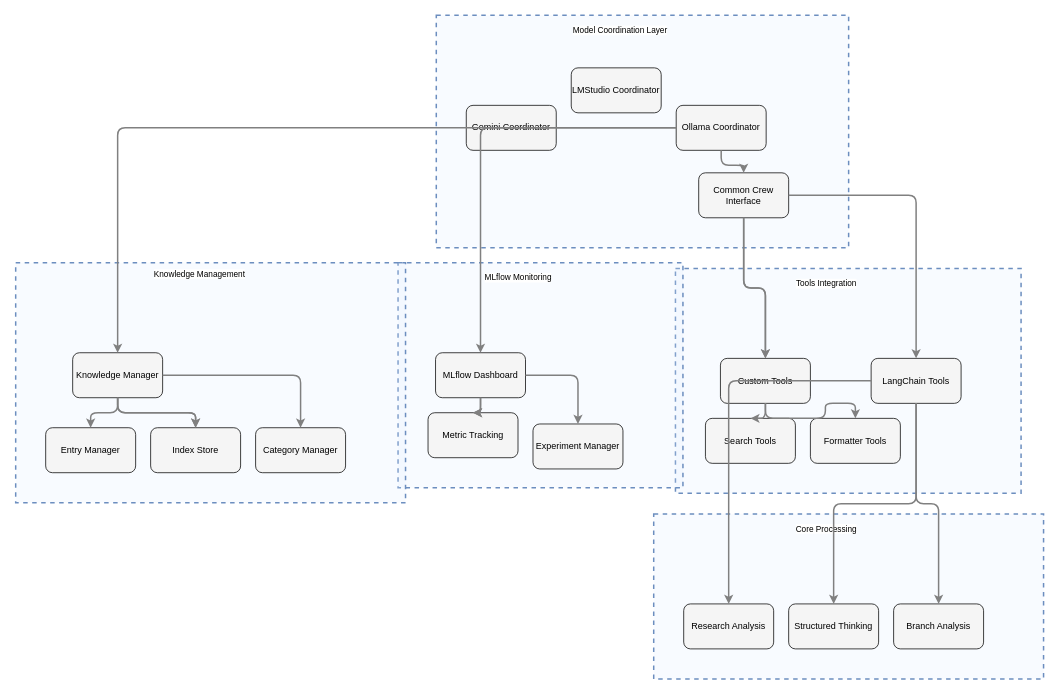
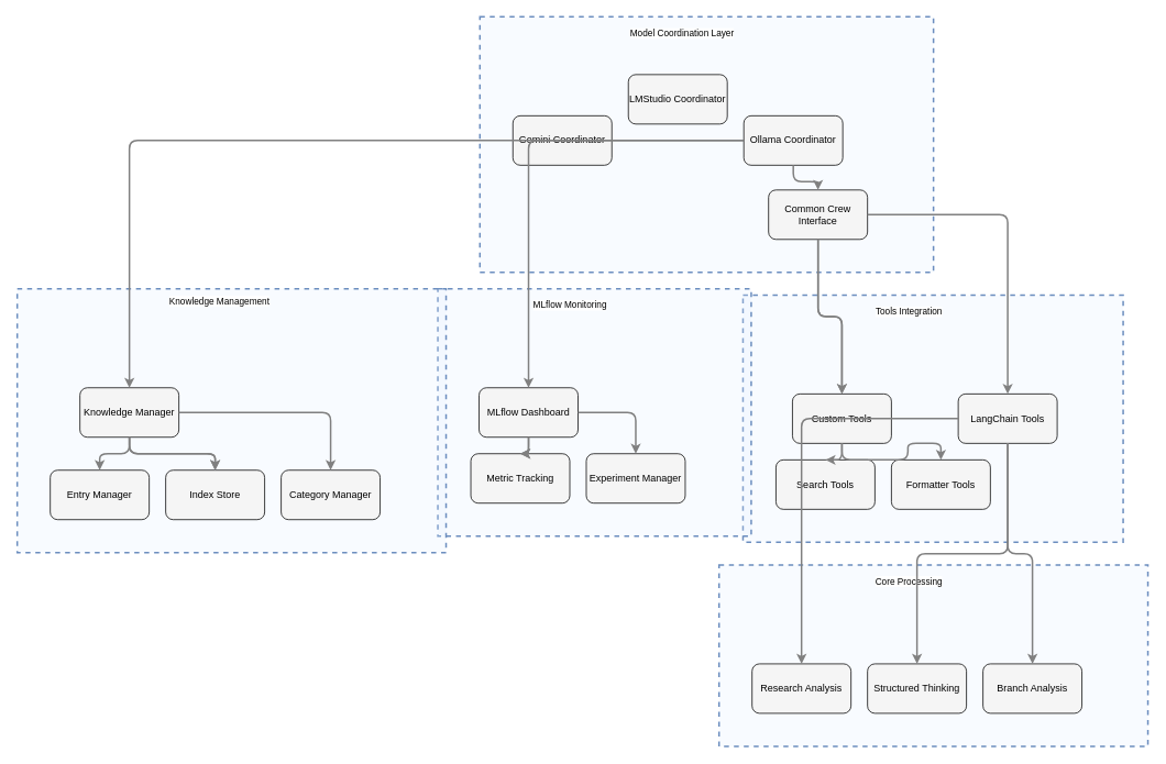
- <mxCell id="22" value="Experiment Manager" style="rounded=1;whiteSpace=wrap;html=1;fillColor=#f5f5f5" vertex="1" parent="6"><mxGeometry x="180" y="215" width="120" height="60" as="geometry" /></mxCell>
+ <mxCell id="22" value="Experiment Manager" style="rounded=1;whiteSpace=wrap;html=1;fillColor=#f5f5f5" vertex="1" parent="6"><mxGeometry x="180" y="200" width="120" height="60" as="geometry" /></mxCell>
